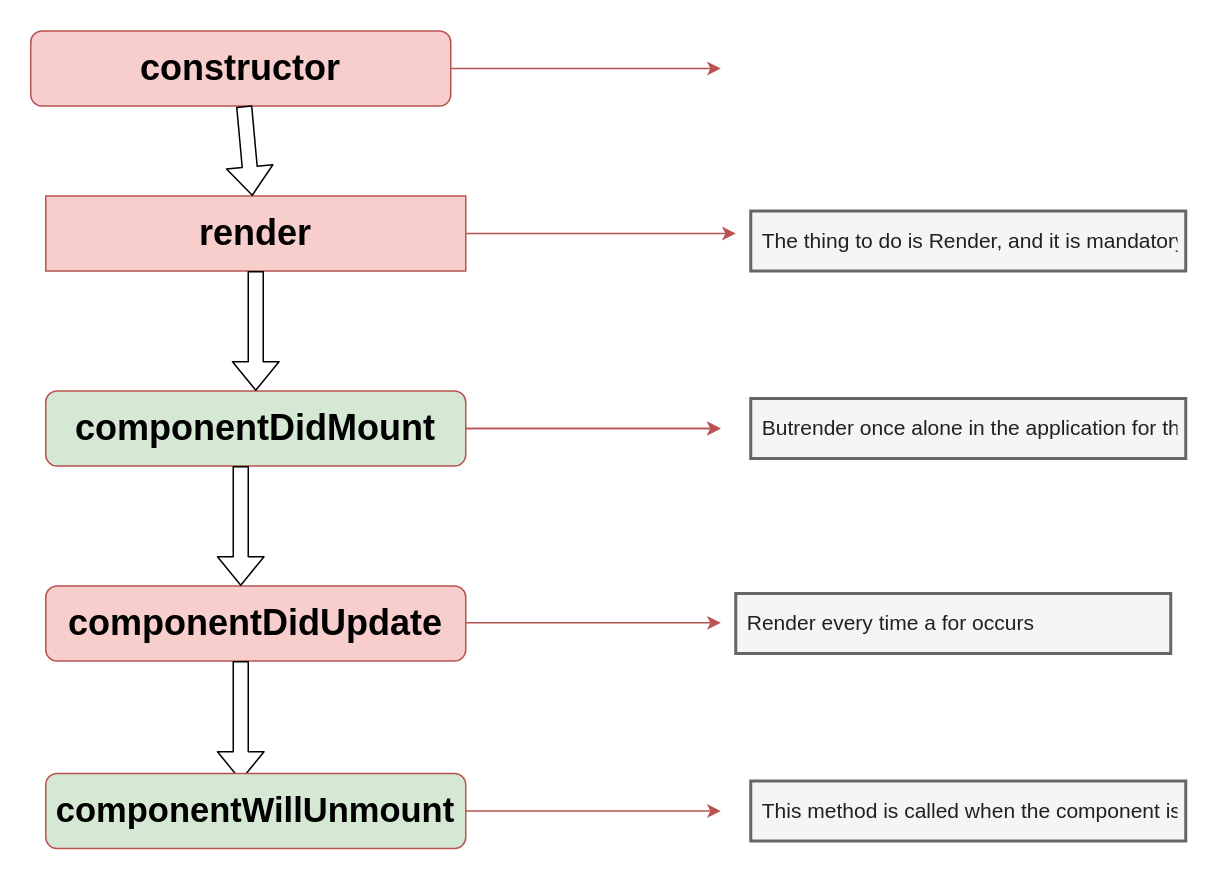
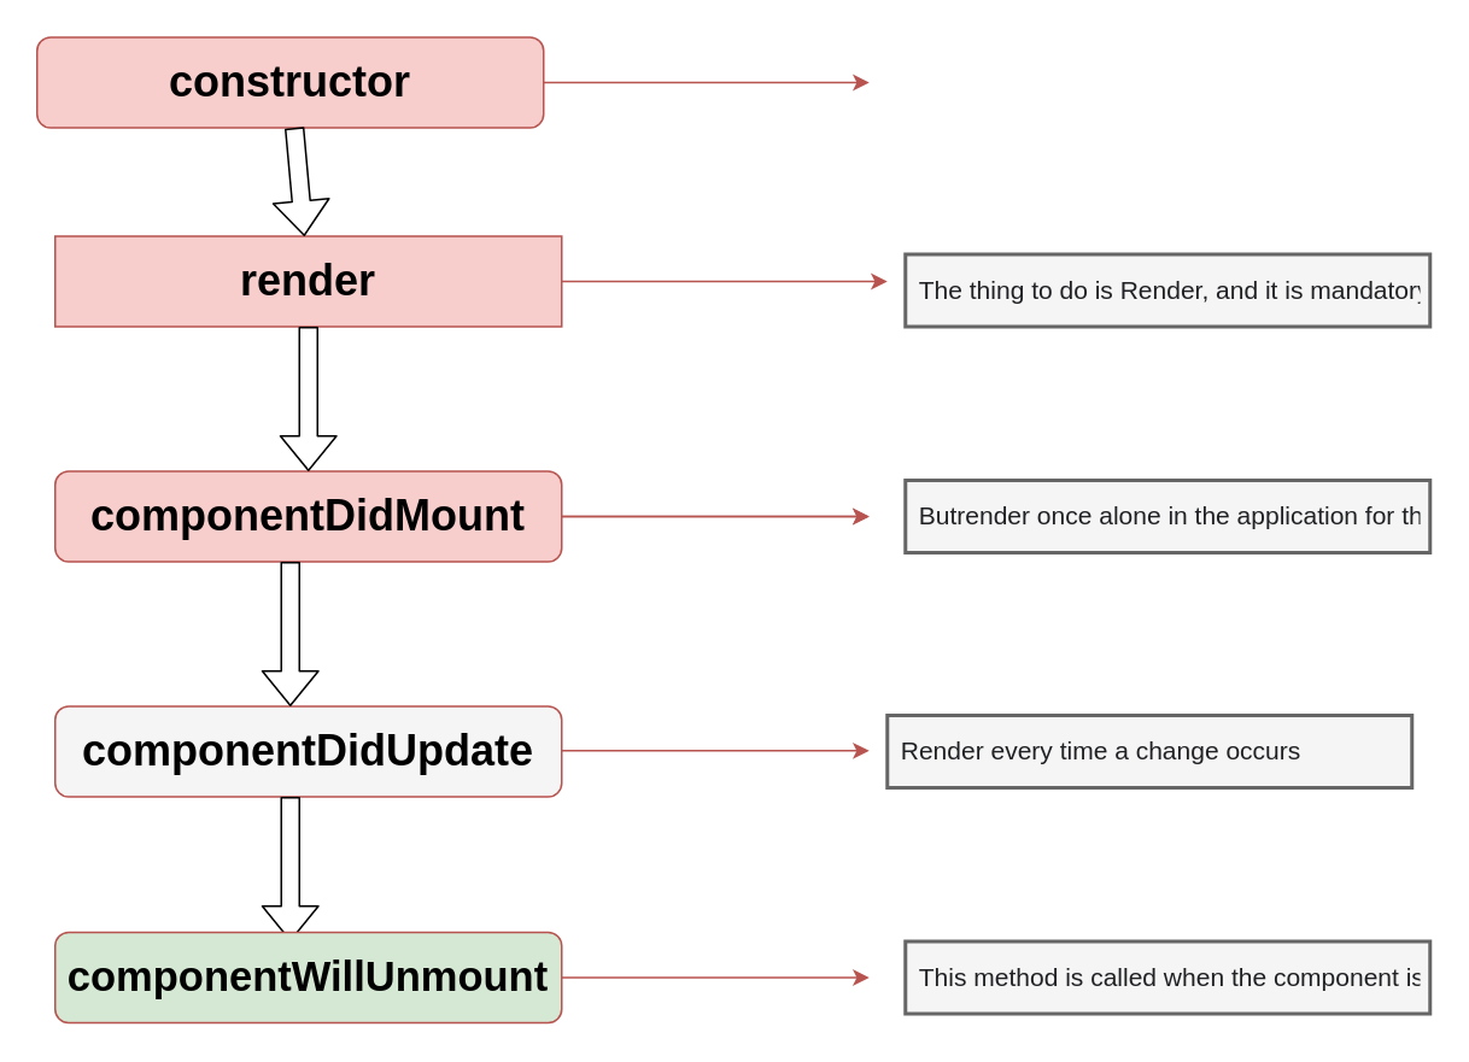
- <mxCell id="7" value="&lt;h1&gt;componentDidMount&lt;/h1&gt;" style="rounded=1;whiteSpace=wrap;html=1;fillColor=#d5e8d4;strokeColor=#b85450;" vertex="1" parent="1"><mxGeometry x="30" y="260" width="280" height="50" as="geometry" /></mxCell>
+ <mxCell id="7" value="&lt;h1&gt;componentDidMount&lt;/h1&gt;" style="rounded=1;whiteSpace=wrap;html=1;fillColor=#f8cecc;strokeColor=#b85450;" vertex="1" parent="1"><mxGeometry x="30" y="260" width="280" height="50" as="geometry" /></mxCell>
- <mxCell id="12" value="&lt;h1&gt;componentDidUpdate&lt;/h1&gt;" style="rounded=1;whiteSpace=wrap;html=1;fillColor=#f8cecc;strokeColor=#b85450;" vertex="1" parent="1"><mxGeometry x="30" y="390" width="280" height="50" as="geometry" /></mxCell>
+ <mxCell id="12" value="&lt;h1&gt;componentDidUpdate&lt;/h1&gt;" style="rounded=1;whiteSpace=wrap;html=1;fillColor=#f5f5f5;strokeColor=#b85450;" vertex="1" parent="1"><mxGeometry x="30" y="390" width="280" height="50" as="geometry" /></mxCell>
- <mxCell id="16" value="&lt;pre class=&quot;tw-data-text tw-text-large XcVN5d tw-ta&quot; id=&quot;tw-target-text&quot; dir=&quot;ltr&quot; style=&quot;line-height: 36px ; border: none ; padding: 2px 0px 2px 0.14em ; position: relative ; margin-top: -2px ; margin-bottom: -2px ; resize: none ; font-family: inherit ; overflow: hidden ; text-align: left ; width: 277px ; overflow-wrap: break-word ; color: rgb(32 , 33 , 36)&quot;&gt;&lt;span lang=&quot;en&quot;&gt;&lt;font style=&quot;font-size: 14px&quot;&gt;Render every time a for occurs&lt;/font&gt;&lt;/span&gt;&lt;/pre&gt;" style="text;html=1;align=center;verticalAlign=middle;resizable=0;points=[];autosize=1;strokeWidth=2;fillColor=#f5f5f5;strokeColor=#666666;fontColor=#333333;perimeterSpacing=0;glass=0;rounded=0;sketch=0;shadow=0;" vertex="1" parent="1"><mxGeometry x="490" y="395" width="290" height="40" as="geometry" /></mxCell>
+ <mxCell id="16" value="&lt;pre class=&quot;tw-data-text tw-text-large XcVN5d tw-ta&quot; id=&quot;tw-target-text&quot; dir=&quot;ltr&quot; style=&quot;line-height: 36px ; border: none ; padding: 2px 0px 2px 0.14em ; position: relative ; margin-top: -2px ; margin-bottom: -2px ; resize: none ; font-family: inherit ; overflow: hidden ; text-align: left ; width: 277px ; overflow-wrap: break-word ; color: rgb(32 , 33 , 36)&quot;&gt;&lt;span lang=&quot;en&quot;&gt;&lt;font style=&quot;font-size: 14px&quot;&gt;Render every time a change occurs&lt;/font&gt;&lt;/span&gt;&lt;/pre&gt;" style="text;html=1;align=center;verticalAlign=middle;resizable=0;points=[];autosize=1;strokeWidth=2;fillColor=#f5f5f5;strokeColor=#666666;fontColor=#333333;perimeterSpacing=0;glass=0;rounded=0;sketch=0;shadow=0;" vertex="1" parent="1"><mxGeometry x="490" y="395" width="290" height="40" as="geometry" /></mxCell>
